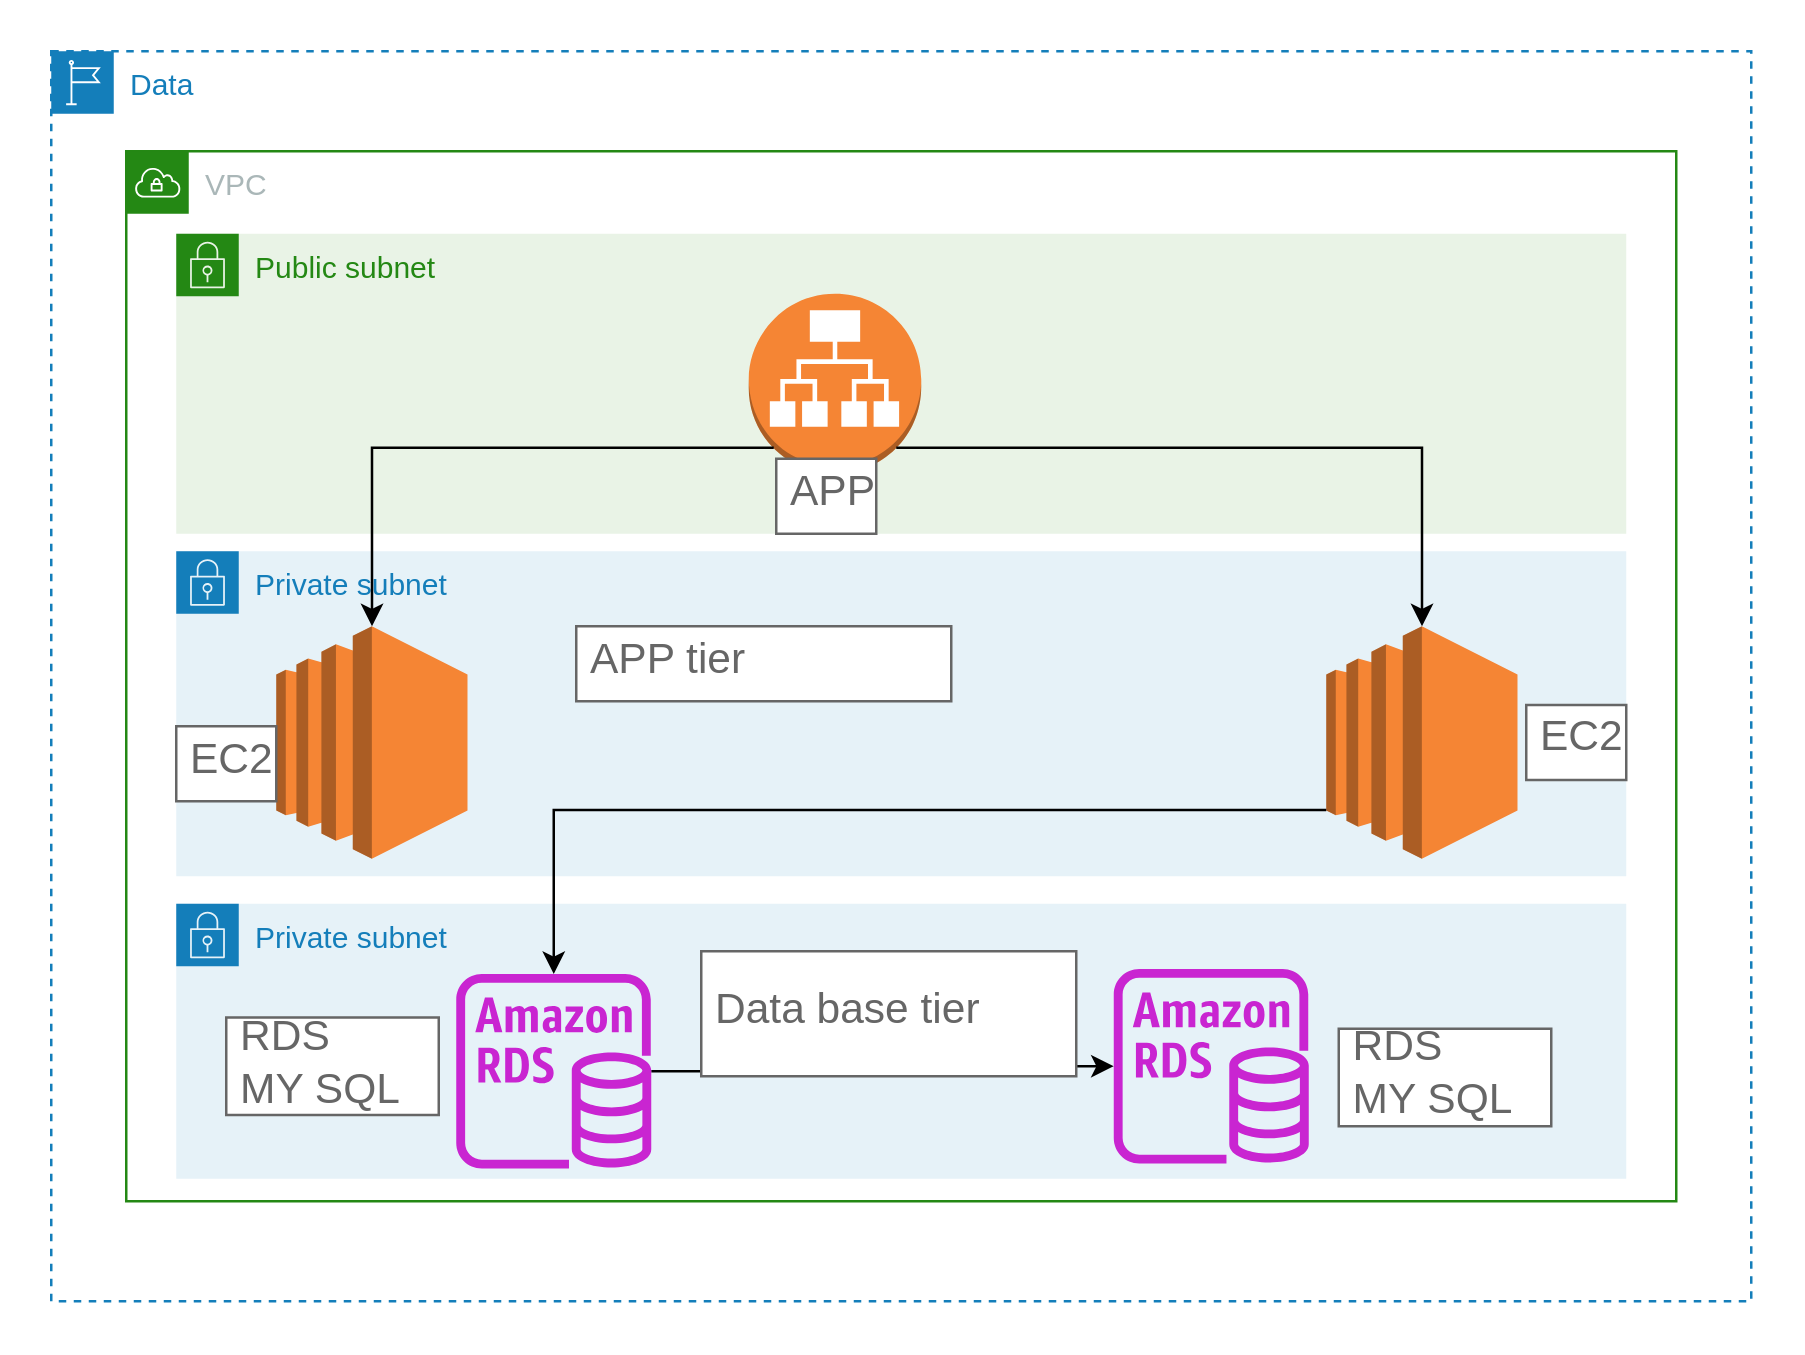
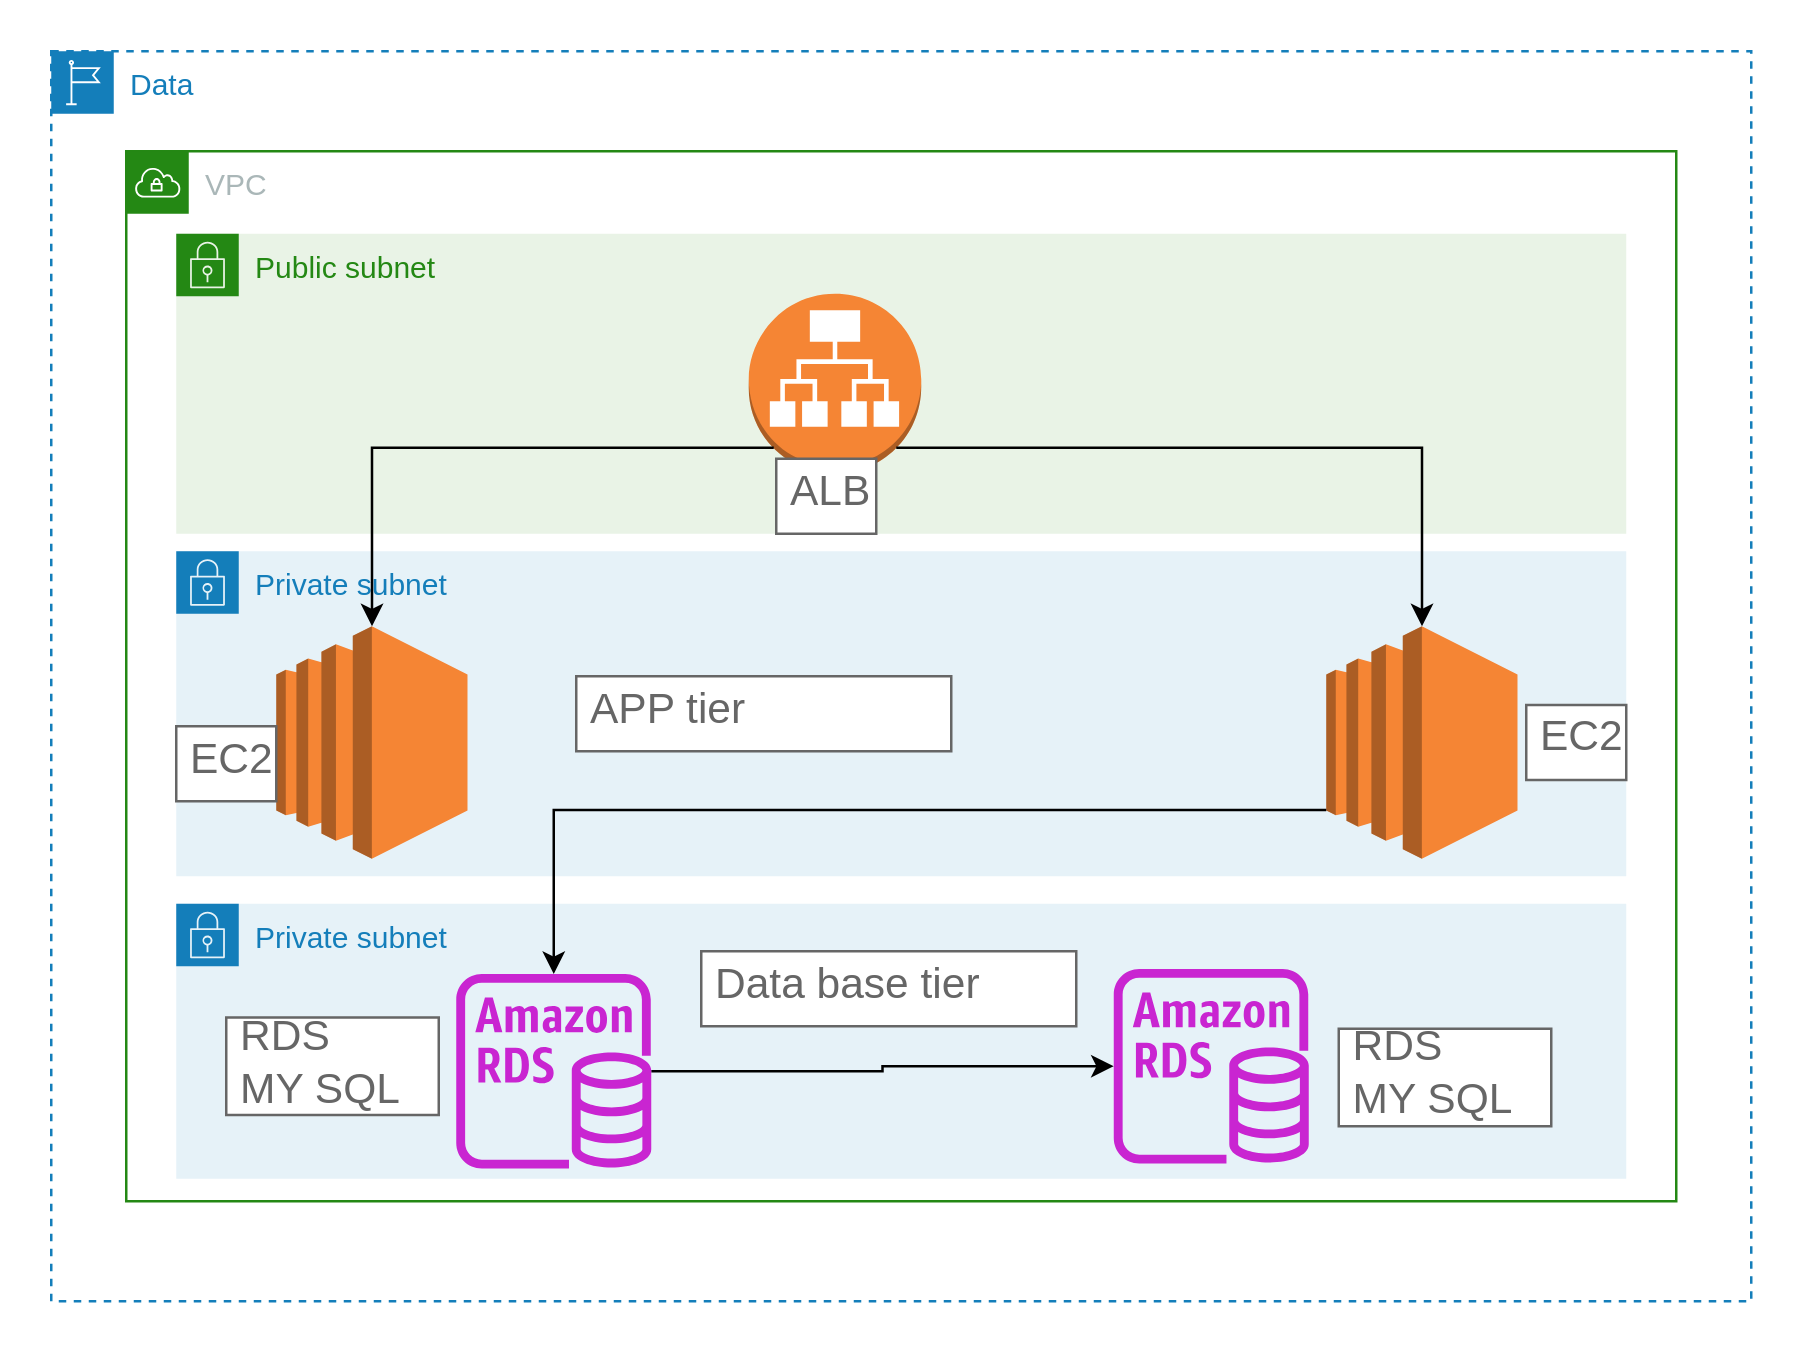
- <mxCell id="20" value="APP" style="strokeWidth=1;shadow=0;dashed=0;align=center;html=1;shape=mxgraph.mockup.text.textBox;fontColor=#666666;align=left;fontSize=17;spacingLeft=4;spacingTop=-3;whiteSpace=wrap;strokeColor=#666666;mainText=" vertex="1" parent="18"><mxGeometry x="240" y="90" width="40" height="30" as="geometry" /></mxCell>
+ <mxCell id="20" value="ALB" style="strokeWidth=1;shadow=0;dashed=0;align=center;html=1;shape=mxgraph.mockup.text.textBox;fontColor=#666666;align=left;fontSize=17;spacingLeft=4;spacingTop=-3;whiteSpace=wrap;strokeColor=#666666;mainText=" vertex="1" parent="18"><mxGeometry x="240" y="90" width="40" height="30" as="geometry" /></mxCell>
- <mxCell id="14" value="APP tier" style="strokeWidth=1;shadow=0;dashed=0;align=center;html=1;shape=mxgraph.mockup.text.textBox;fontColor=#666666;align=left;fontSize=17;spacingLeft=4;spacingTop=-3;whiteSpace=wrap;strokeColor=#666666;mainText=" vertex="1" parent="11"><mxGeometry x="160" y="30" width="150" height="30" as="geometry" /></mxCell>
+ <mxCell id="14" value="APP tier" style="strokeWidth=1;shadow=0;dashed=0;align=center;html=1;shape=mxgraph.mockup.text.textBox;fontColor=#666666;align=left;fontSize=17;spacingLeft=4;spacingTop=-3;whiteSpace=wrap;strokeColor=#666666;mainText=" vertex="1" parent="11"><mxGeometry x="160" y="50" width="150" height="30" as="geometry" /></mxCell>
- <mxCell id="8" value="Data base tier" style="strokeWidth=1;shadow=0;dashed=0;align=center;html=1;shape=mxgraph.mockup.text.textBox;fontColor=#666666;align=left;fontSize=17;spacingLeft=4;spacingTop=-3;whiteSpace=wrap;strokeColor=#666666;mainText=" vertex="1" parent="4"><mxGeometry x="210" y="19" width="150" height="50" as="geometry" /></mxCell>
+ <mxCell id="8" value="Data base tier" style="strokeWidth=1;shadow=0;dashed=0;align=center;html=1;shape=mxgraph.mockup.text.textBox;fontColor=#666666;align=left;fontSize=17;spacingLeft=4;spacingTop=-3;whiteSpace=wrap;strokeColor=#666666;mainText=" vertex="1" parent="4"><mxGeometry x="210" y="19" width="150" height="30" as="geometry" /></mxCell>
